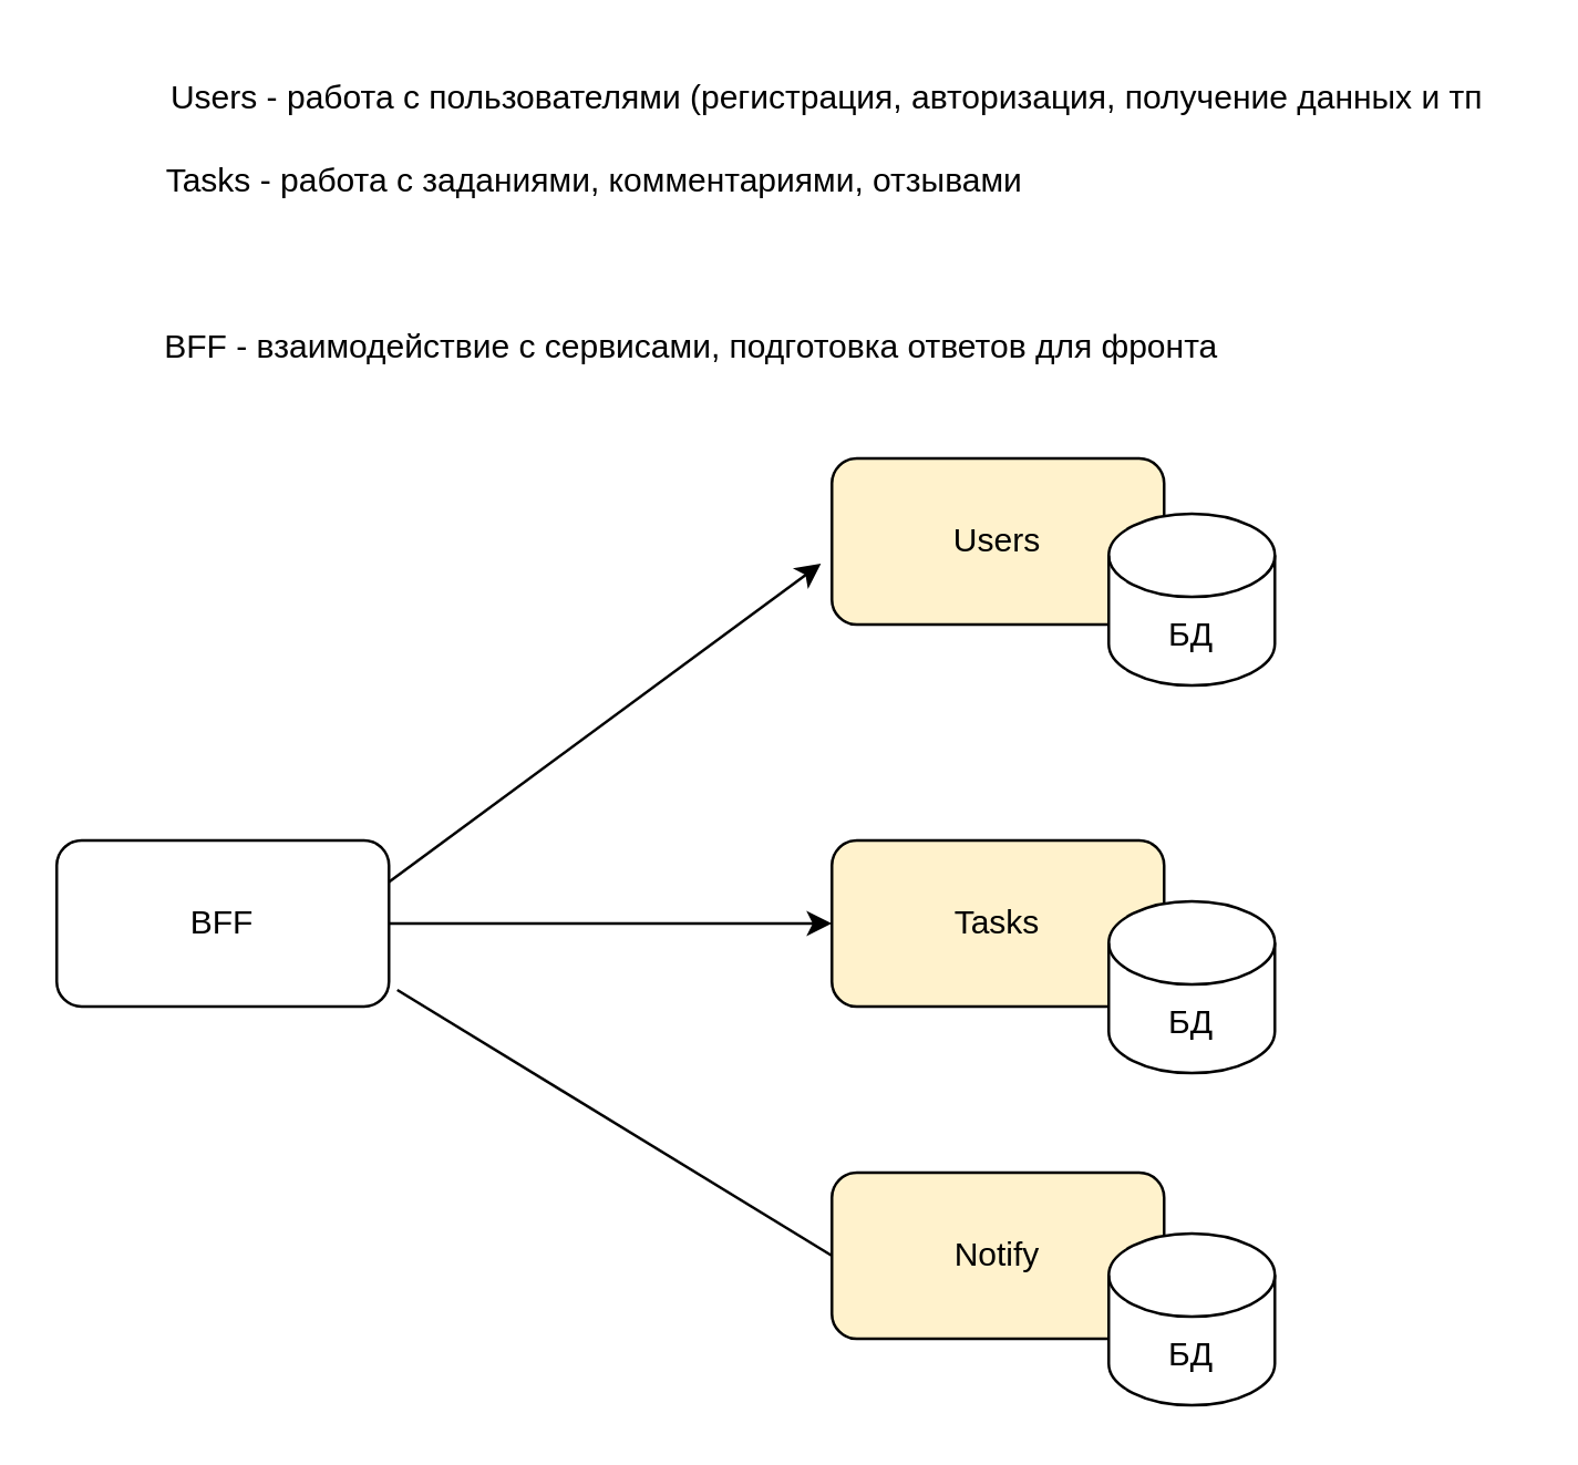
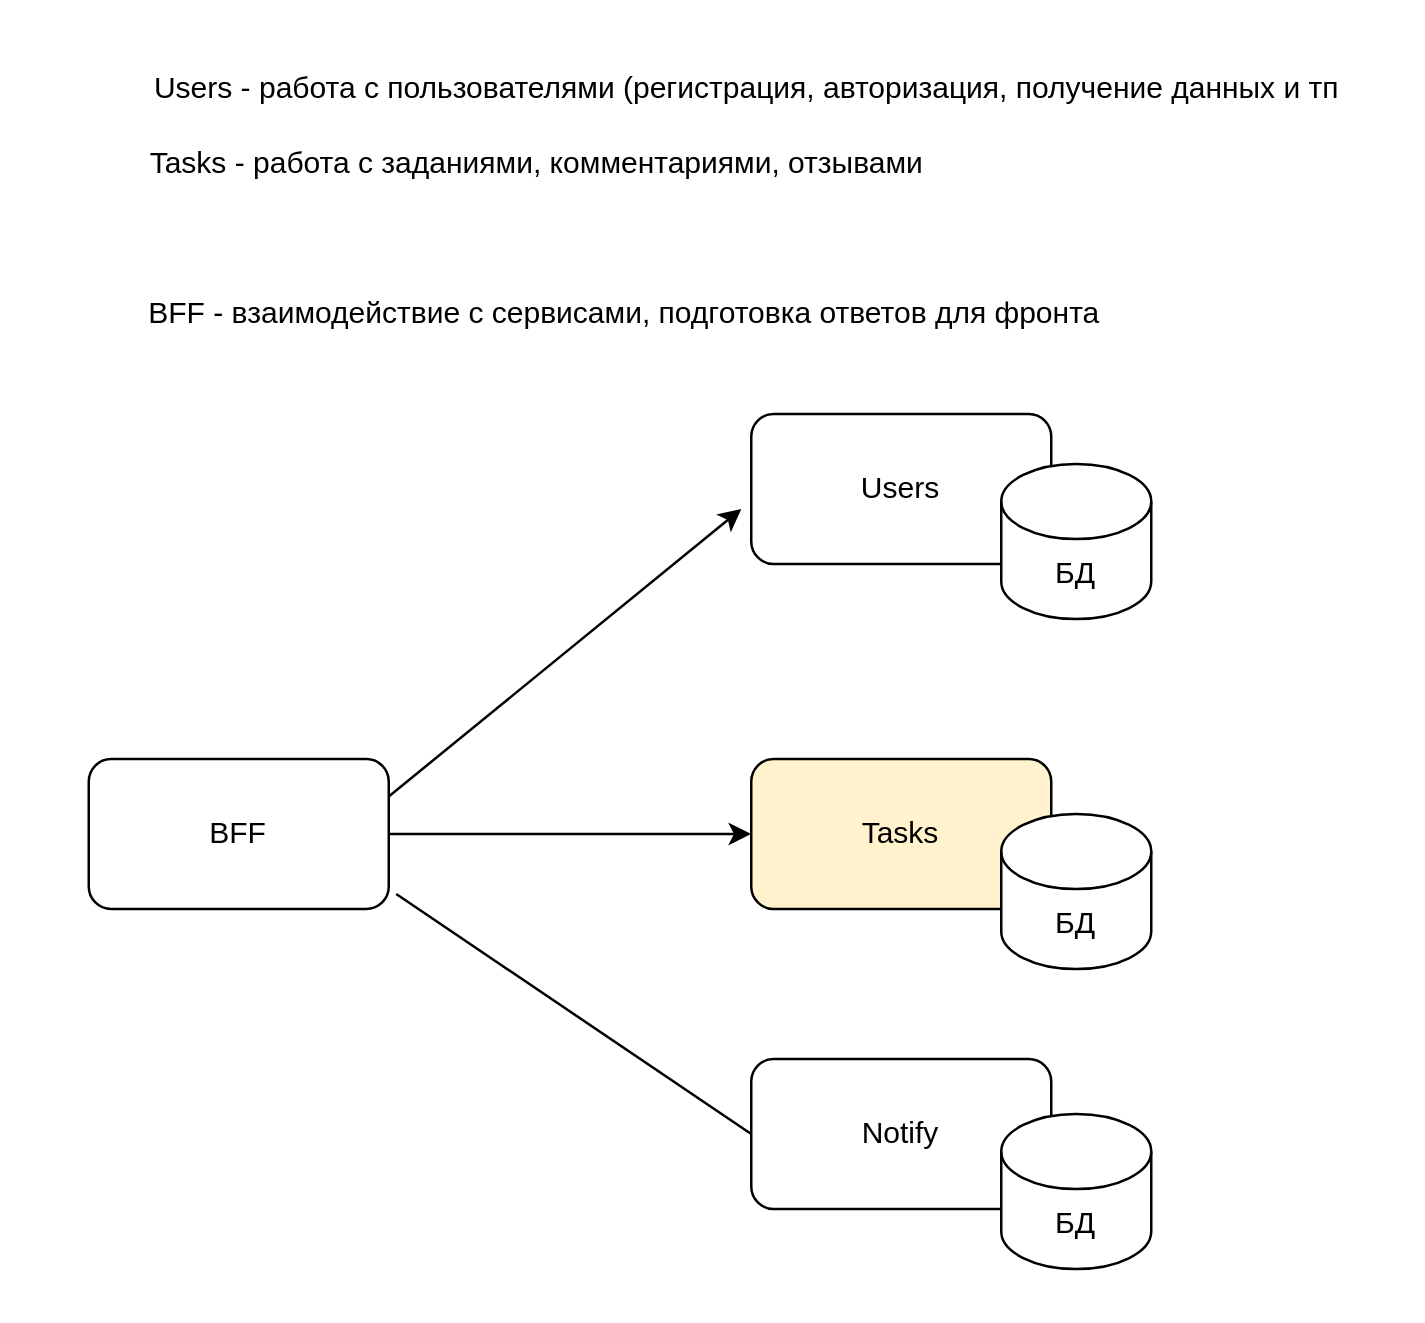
- <mxCell id="2" value="Users" style="rounded=1;whiteSpace=wrap;html=1;fillColor=#fff2cc;" vertex="1" parent="1"><mxGeometry x="300" y="165" width="120" height="60" as="geometry" /></mxCell>
+ <mxCell id="2" value="Users" style="rounded=1;whiteSpace=wrap;html=1;" vertex="1" parent="1"><mxGeometry x="300" y="165" width="120" height="60" as="geometry" /></mxCell>
- <mxCell id="10" value="BFF" style="rounded=1;whiteSpace=wrap;html=1;" vertex="1" parent="1"><mxGeometry x="20" y="303" width="120" height="60" as="geometry" /></mxCell>
+ <mxCell id="10" value="BFF" style="rounded=1;whiteSpace=wrap;html=1;" vertex="1" parent="1"><mxGeometry x="35" y="303" width="120" height="60" as="geometry" /></mxCell>
- <mxCell id="5" value="Notify" style="rounded=1;whiteSpace=wrap;html=1;fillColor=#fff2cc;" vertex="1" parent="1"><mxGeometry x="300" y="423" width="120" height="60" as="geometry" /></mxCell>
+ <mxCell id="5" value="Notify" style="rounded=1;whiteSpace=wrap;html=1;" vertex="1" parent="1"><mxGeometry x="300" y="423" width="120" height="60" as="geometry" /></mxCell>
